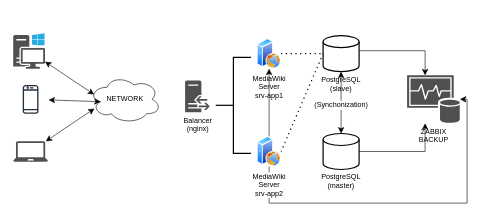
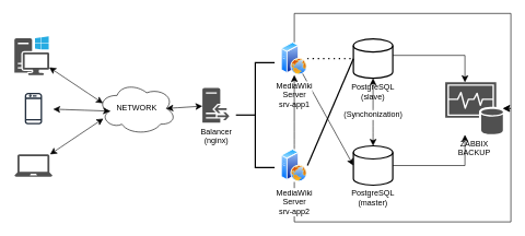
+ <mxCell id="25" value="" style="edgeStyle=segmentEdgeStyle;endArrow=classic;html=1;curved=0;rounded=0;endSize=8;startSize=8;fontSize=12;exitX=0.5;exitY=0;exitDx=0;exitDy=0;" edge="1" parent="1" source="16" target="19"><mxGeometry width="50" height="50" relative="1" as="geometry"><mxPoint x="448" y="-41" as="sourcePoint" /><mxPoint x="778" y="-135" as="targetPoint" /><Array as="points"><mxPoint x="448" y="20" /><mxPoint x="778" y="20" /></Array></mxGeometry></mxCell>
+ <mxCell id="14" value="" style="endArrow=classic;startArrow=classic;html=1;rounded=0;fontSize=12;startSize=8;endSize=8;curved=1;exitX=0.875;exitY=0.5;exitDx=0;exitDy=0;exitPerimeter=0;" edge="1" parent="1" source="4" target="13"><mxGeometry width="50" height="50" relative="1" as="geometry"><mxPoint x="398" y="215" as="sourcePoint" /><mxPoint x="448" y="165" as="targetPoint" /></mxGeometry></mxCell>
- <mxCell id="22" value="" style="endArrow=none;dashed=1;html=1;dashPattern=1 3;strokeWidth=2;rounded=0;fontSize=12;startSize=8;endSize=8;curved=1;entryX=0;entryY=0.5;entryDx=0;entryDy=0;entryPerimeter=0;exitX=1;exitY=0.5;exitDx=0;exitDy=0;" edge="1" parent="1" source="18" target="9"><mxGeometry width="50" height="50" relative="1" as="geometry"><mxPoint x="478" y="191.5" as="sourcePoint" /><mxPoint x="548" y="191.5" as="targetPoint" /></mxGeometry></mxCell>
+ <mxCell id="22" value="" style="endArrow=none;dashed=0;html=1;dashPattern=1 3;strokeWidth=2;rounded=0;fontSize=12;startSize=8;endSize=8;curved=1;entryX=0;entryY=0.5;entryDx=0;entryDy=0;entryPerimeter=0;exitX=1;exitY=0.5;exitDx=0;exitDy=0;" edge="1" parent="1" source="18" target="9"><mxGeometry width="50" height="50" relative="1" as="geometry"><mxPoint x="478" y="191.5" as="sourcePoint" /><mxPoint x="548" y="191.5" as="targetPoint" /></mxGeometry></mxCell>
+ <mxCell id="15" value="" style="edgeStyle=none;curved=1;rounded=0;orthogonalLoop=1;jettySize=auto;html=1;fontSize=12;startSize=8;endSize=8;entryX=0;entryY=0.5;entryDx=0;entryDy=0;entryPerimeter=0;" edge="1" parent="1" source="16" target="8"><mxGeometry relative="1" as="geometry" /></mxCell>
